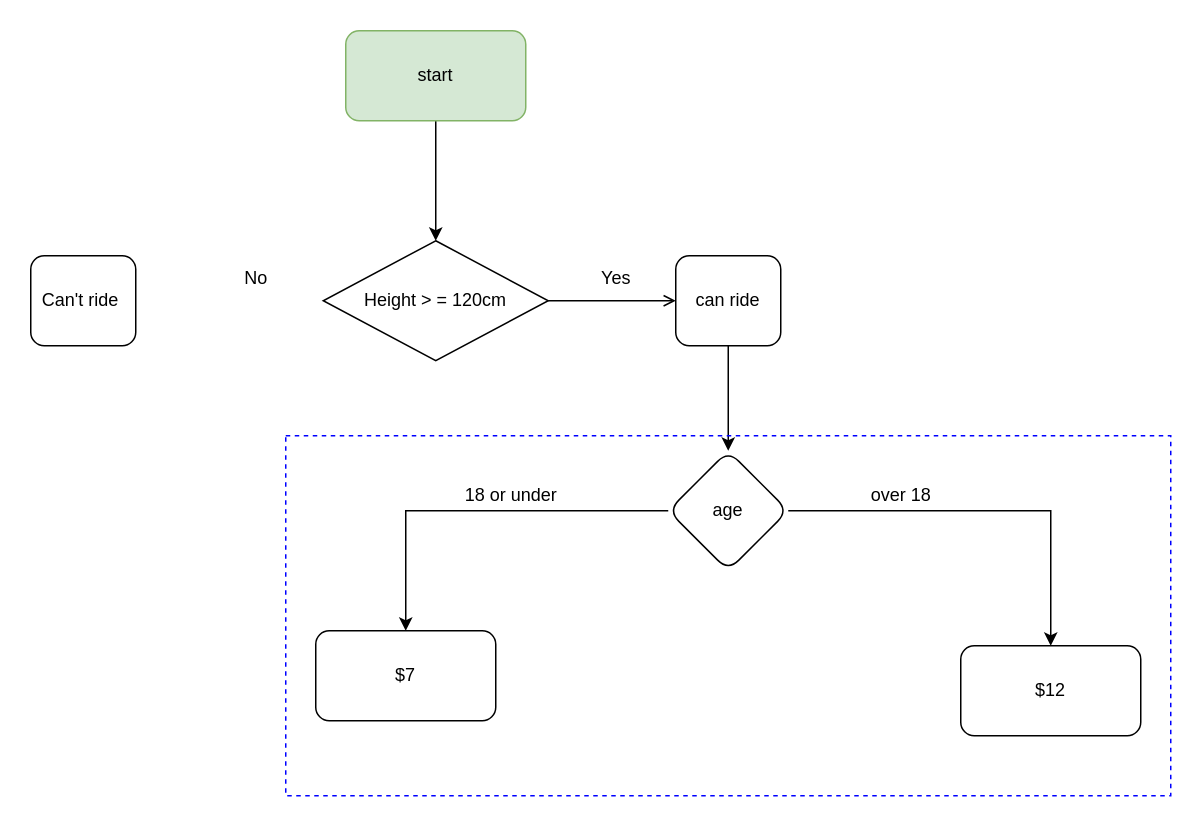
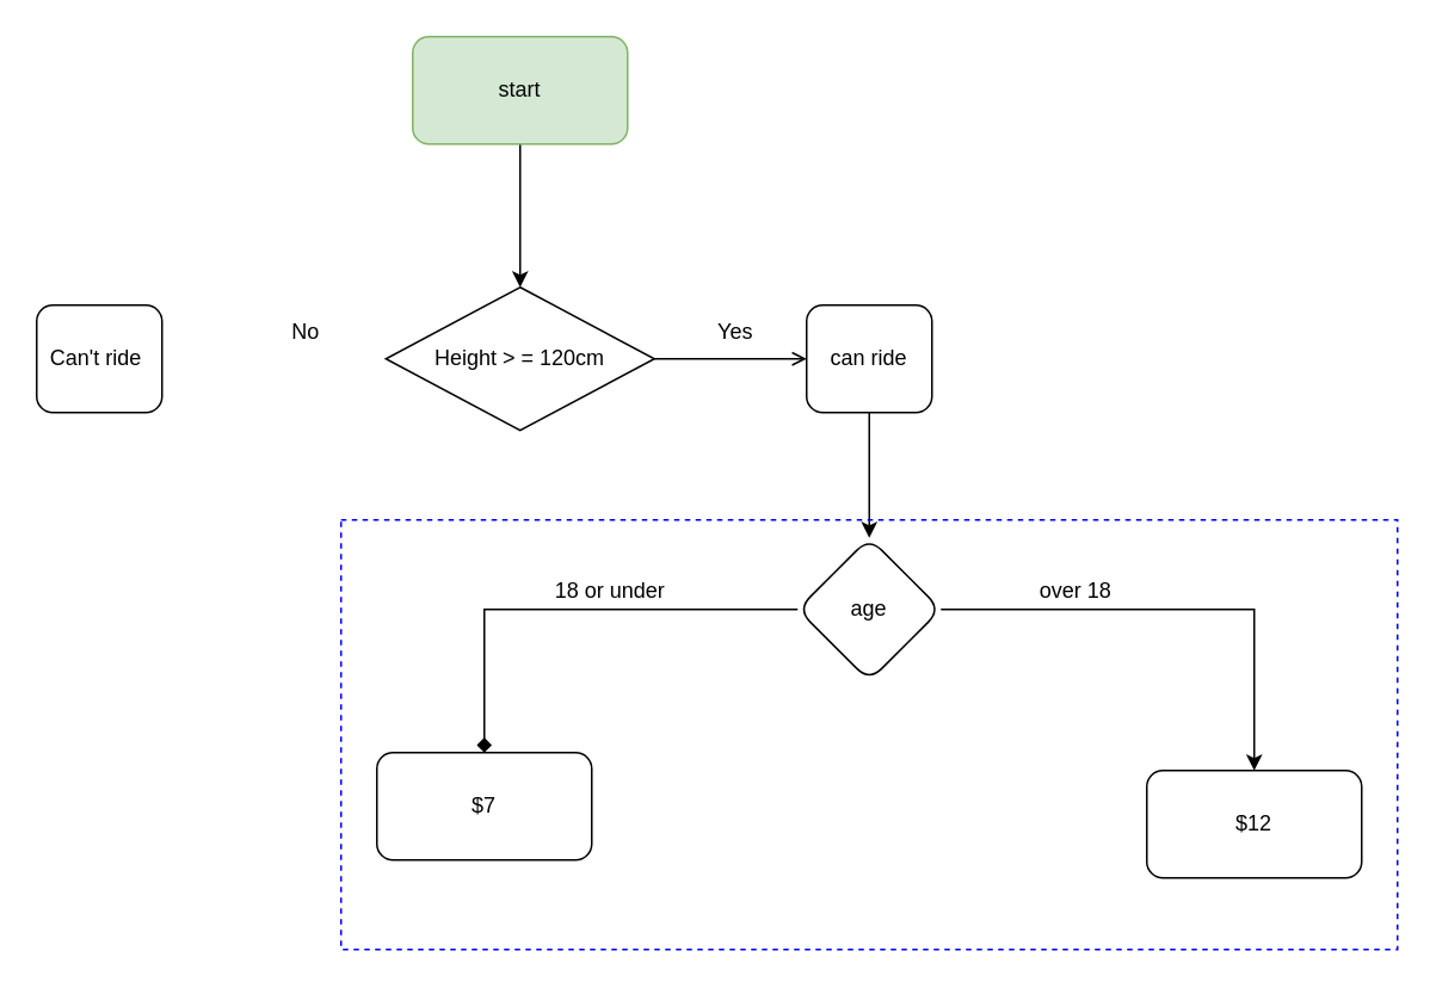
- <mxCell id="11" value="" style="edgeStyle=orthogonalEdgeStyle;rounded=0;orthogonalLoop=1;jettySize=auto;html=1;" edge="1" parent="1" source="13" target="14"><mxGeometry relative="1" as="geometry" /></mxCell>
+ <mxCell id="11" value="" style="edgeStyle=orthogonalEdgeStyle;rounded=0;orthogonalLoop=1;jettySize=auto;html=1;endArrow=diamond;" edge="1" parent="1" source="13" target="14"><mxGeometry relative="1" as="geometry" /></mxCell>
